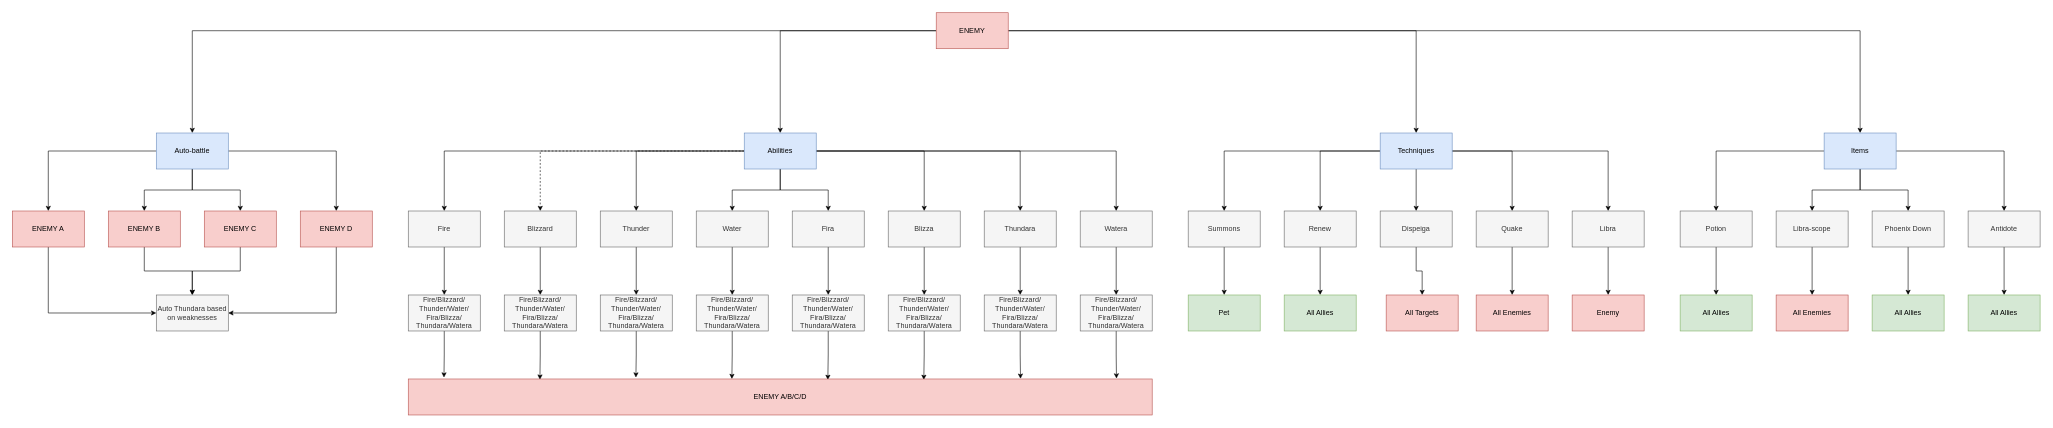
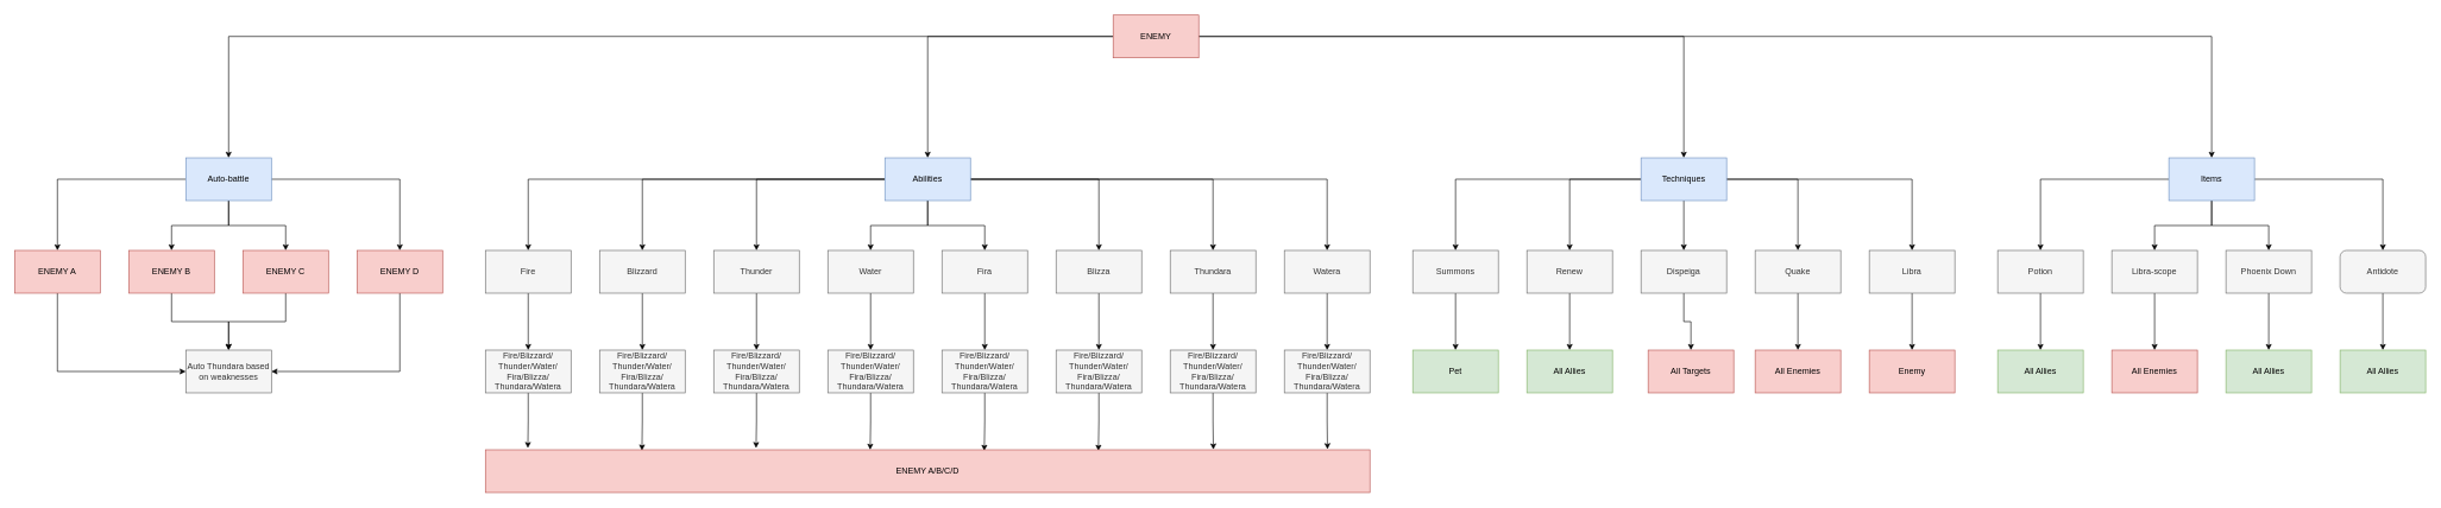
- <mxCell id="13" style="edgeStyle=orthogonalEdgeStyle;rounded=0;orthogonalLoop=1;jettySize=auto;html=1;dashed=1;" edge="1" parent="1" source="20" target="53"><mxGeometry relative="1" as="geometry"><mxPoint x="962.5" y="391" as="targetPoint" /></mxGeometry></mxCell>
+ <mxCell id="13" style="edgeStyle=orthogonalEdgeStyle;rounded=0;orthogonalLoop=1;jettySize=auto;html=1;" edge="1" parent="1" source="20" target="53"><mxGeometry relative="1" as="geometry"><mxPoint x="962.5" y="391" as="targetPoint" /></mxGeometry></mxCell>
- <mxCell id="74" value="Antidote" style="rounded=0;whiteSpace=wrap;html=1;fillColor=#f5f5f5;strokeColor=#666666;fontColor=#333333;" vertex="1" parent="1"><mxGeometry x="3280" y="351" width="120" height="60" as="geometry" /></mxCell>
+ <mxCell id="74" value="Antidote" style="whiteSpace=wrap;html=1;fillColor=#f5f5f5;strokeColor=#666666;fontColor=#333333;rounded=1;" vertex="1" parent="1"><mxGeometry x="3280" y="351" width="120" height="60" as="geometry" /></mxCell>
